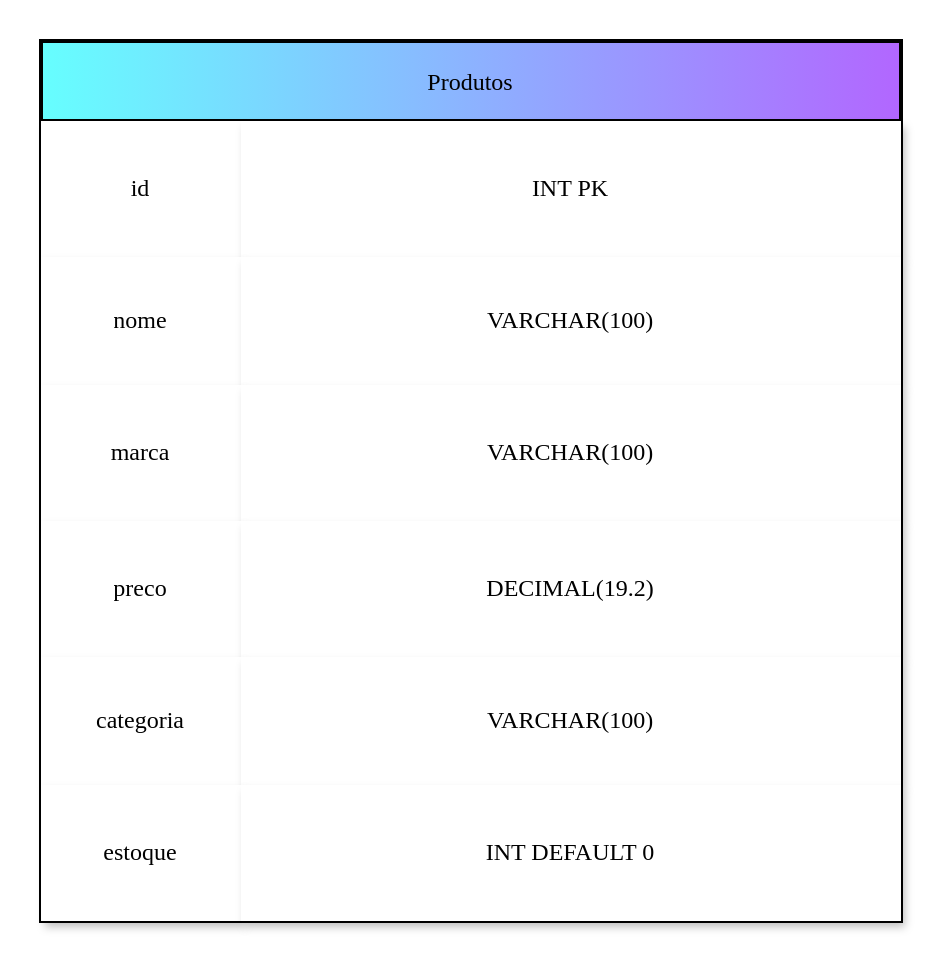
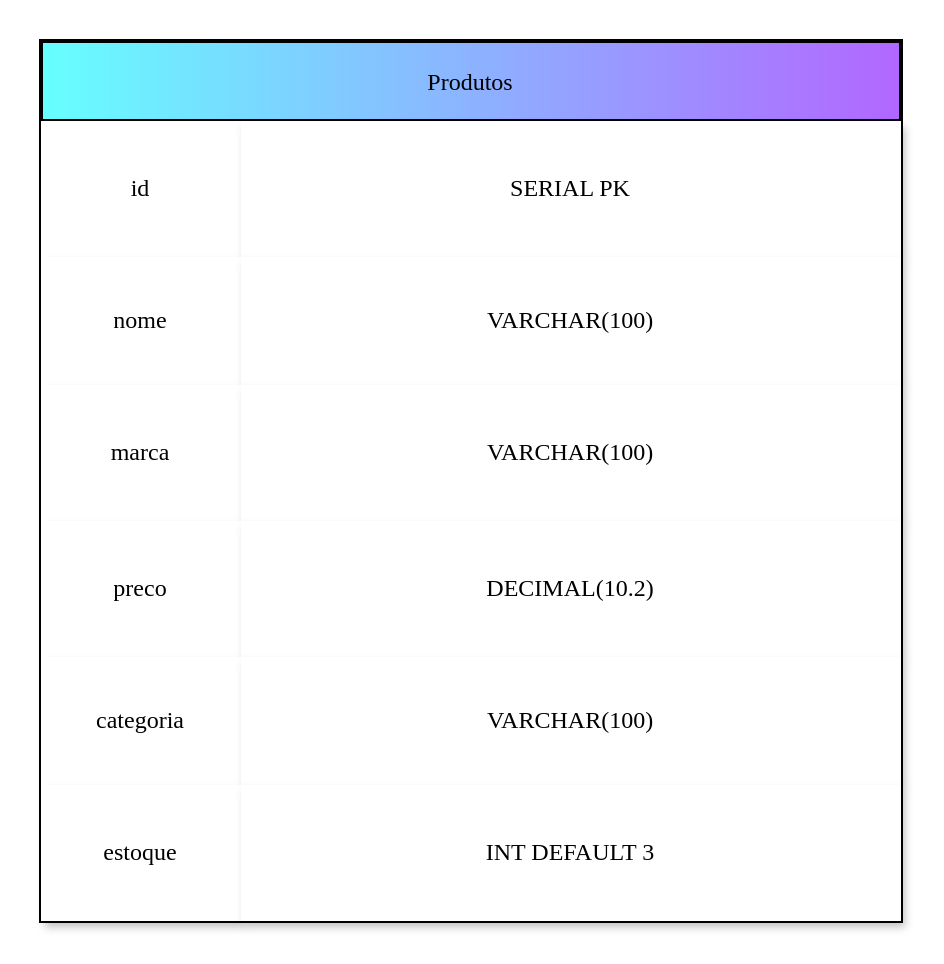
- <mxCell id="5" value="INT PK" style="shape=partialRectangle;html=1;whiteSpace=wrap;connectable=0;overflow=hidden;top=0;left=0;bottom=0;right=0;pointerEvents=1;shadow=1;rounded=1;labelBorderColor=none;fontFamily=Lucida Console;" parent="3" vertex="1"><mxGeometry x="100" width="330" height="68" as="geometry"><mxRectangle width="330" height="68" as="alternateBounds" /></mxGeometry></mxCell>
+ <mxCell id="5" value="SERIAL PK" style="shape=partialRectangle;html=1;whiteSpace=wrap;connectable=0;overflow=hidden;top=0;left=0;bottom=0;right=0;pointerEvents=1;shadow=1;rounded=1;labelBorderColor=none;fontFamily=Lucida Console;" parent="3" vertex="1"><mxGeometry x="100" width="330" height="68" as="geometry"><mxRectangle width="330" height="68" as="alternateBounds" /></mxGeometry></mxCell>
- <mxCell id="14" value="DECIMAL(19.2)" style="shape=partialRectangle;html=1;whiteSpace=wrap;connectable=0;overflow=hidden;top=0;left=0;bottom=0;right=0;pointerEvents=1;shadow=1;rounded=1;fontFamily=Lucida Console;" parent="12" vertex="1"><mxGeometry x="100" width="330" height="68" as="geometry"><mxRectangle width="330" height="68" as="alternateBounds" /></mxGeometry></mxCell>
+ <mxCell id="14" value="DECIMAL(10.2)" style="shape=partialRectangle;html=1;whiteSpace=wrap;connectable=0;overflow=hidden;top=0;left=0;bottom=0;right=0;pointerEvents=1;shadow=1;rounded=1;fontFamily=Lucida Console;" parent="12" vertex="1"><mxGeometry x="100" width="330" height="68" as="geometry"><mxRectangle width="330" height="68" as="alternateBounds" /></mxGeometry></mxCell>
- <mxCell id="20" value="INT DEFAULT 0" style="shape=partialRectangle;html=1;whiteSpace=wrap;connectable=0;overflow=hidden;top=0;left=0;bottom=0;right=0;pointerEvents=1;shadow=1;rounded=1;fontFamily=Lucida Console;" parent="18" vertex="1"><mxGeometry x="100" width="330" height="68" as="geometry"><mxRectangle width="330" height="68" as="alternateBounds" /></mxGeometry></mxCell>
+ <mxCell id="20" value="INT DEFAULT 3" style="shape=partialRectangle;html=1;whiteSpace=wrap;connectable=0;overflow=hidden;top=0;left=0;bottom=0;right=0;pointerEvents=1;shadow=1;rounded=1;fontFamily=Lucida Console;" parent="18" vertex="1"><mxGeometry x="100" width="330" height="68" as="geometry"><mxRectangle width="330" height="68" as="alternateBounds" /></mxGeometry></mxCell>
